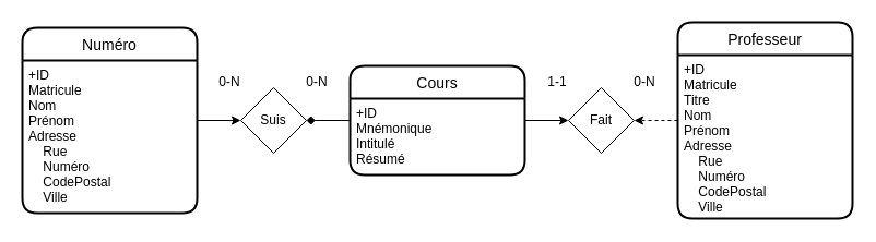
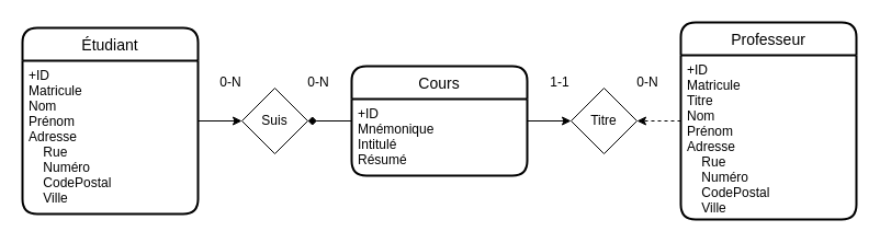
- <mxCell id="3" value="Numéro" style="swimlane;childLayout=stackLayout;horizontal=1;startSize=30;horizontalStack=0;rounded=1;fontSize=14;fontStyle=0;strokeWidth=2;resizeParent=0;resizeLast=1;shadow=0;dashed=0;align=center;" parent="1" vertex="1"><mxGeometry x="20" y="25" width="160" height="170" as="geometry" /></mxCell>
+ <mxCell id="3" value="Étudiant" style="swimlane;childLayout=stackLayout;horizontal=1;startSize=30;horizontalStack=0;rounded=1;fontSize=14;fontStyle=0;strokeWidth=2;resizeParent=0;resizeLast=1;shadow=0;dashed=0;align=center;" parent="1" vertex="1"><mxGeometry x="20" y="25" width="160" height="170" as="geometry" /></mxCell>
- <mxCell id="11" value="Fait" style="shape=rhombus;perimeter=rhombusPerimeter;whiteSpace=wrap;html=1;align=center;" vertex="1" parent="1"><mxGeometry x="520" y="80" width="60" height="60" as="geometry" /></mxCell>
+ <mxCell id="11" value="Titre" style="shape=rhombus;perimeter=rhombusPerimeter;whiteSpace=wrap;html=1;align=center;" vertex="1" parent="1"><mxGeometry x="520" y="80" width="60" height="60" as="geometry" /></mxCell>
